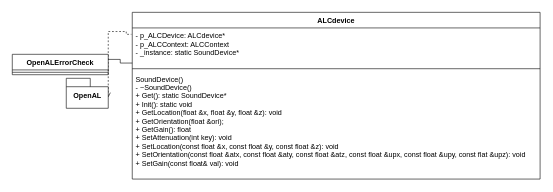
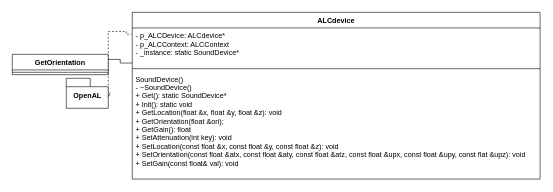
- <mxCell id="8" value="OpenALErrorCheck" style="swimlane;fontStyle=1;align=center;verticalAlign=top;childLayout=stackLayout;horizontal=1;startSize=26;horizontalStack=0;resizeParent=1;resizeParentMax=0;resizeLast=0;collapsible=1;marginBottom=0;" parent="1" vertex="1"><mxGeometry x="20" y="90" width="160" height="34" as="geometry" /></mxCell>
+ <mxCell id="8" value="GetOrientation" style="swimlane;fontStyle=1;align=center;verticalAlign=top;childLayout=stackLayout;horizontal=1;startSize=26;horizontalStack=0;resizeParent=1;resizeParentMax=0;resizeLast=0;collapsible=1;marginBottom=0;" parent="1" vertex="1"><mxGeometry x="20" y="90" width="160" height="34" as="geometry" /></mxCell>
